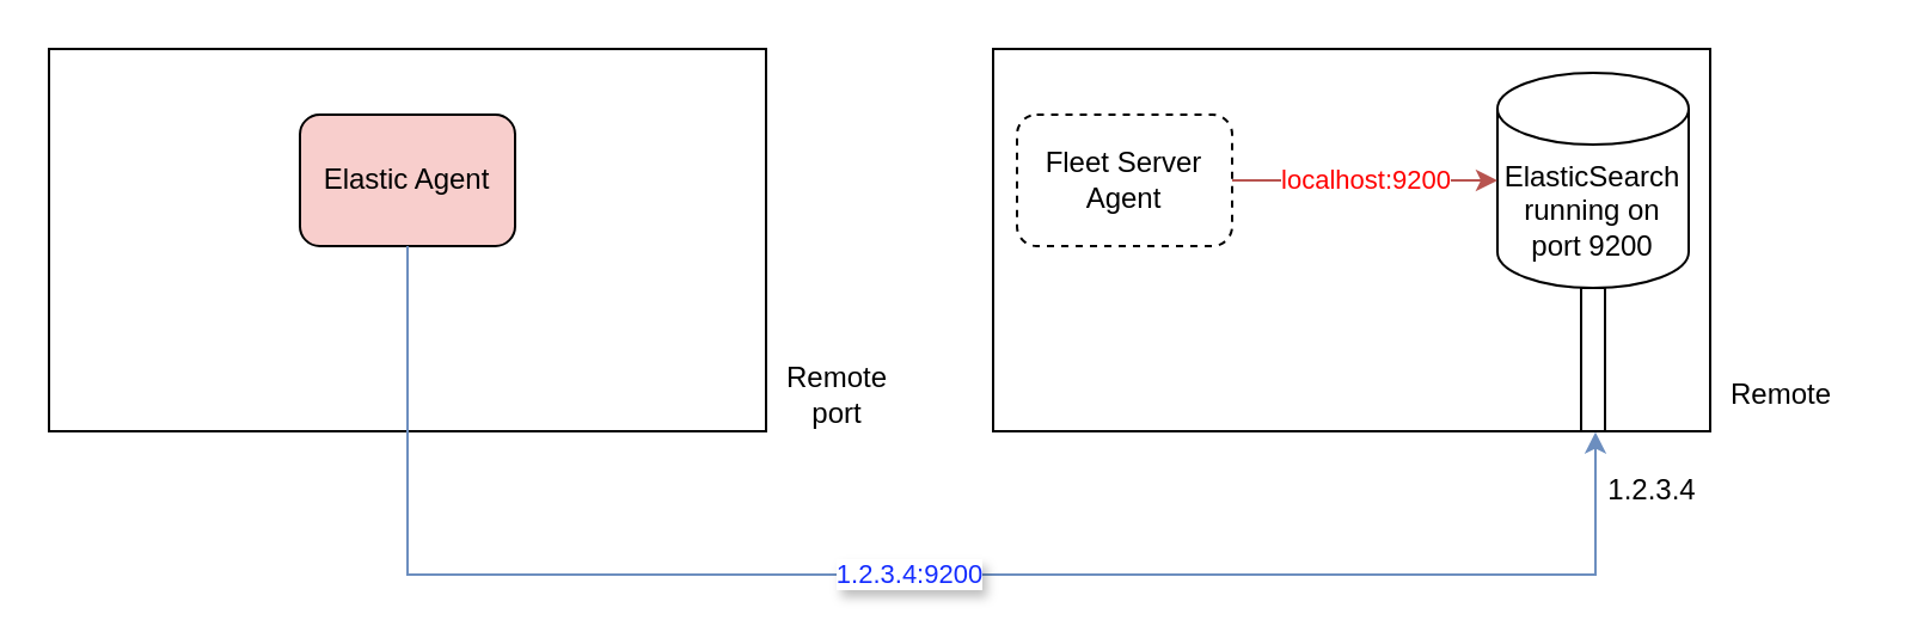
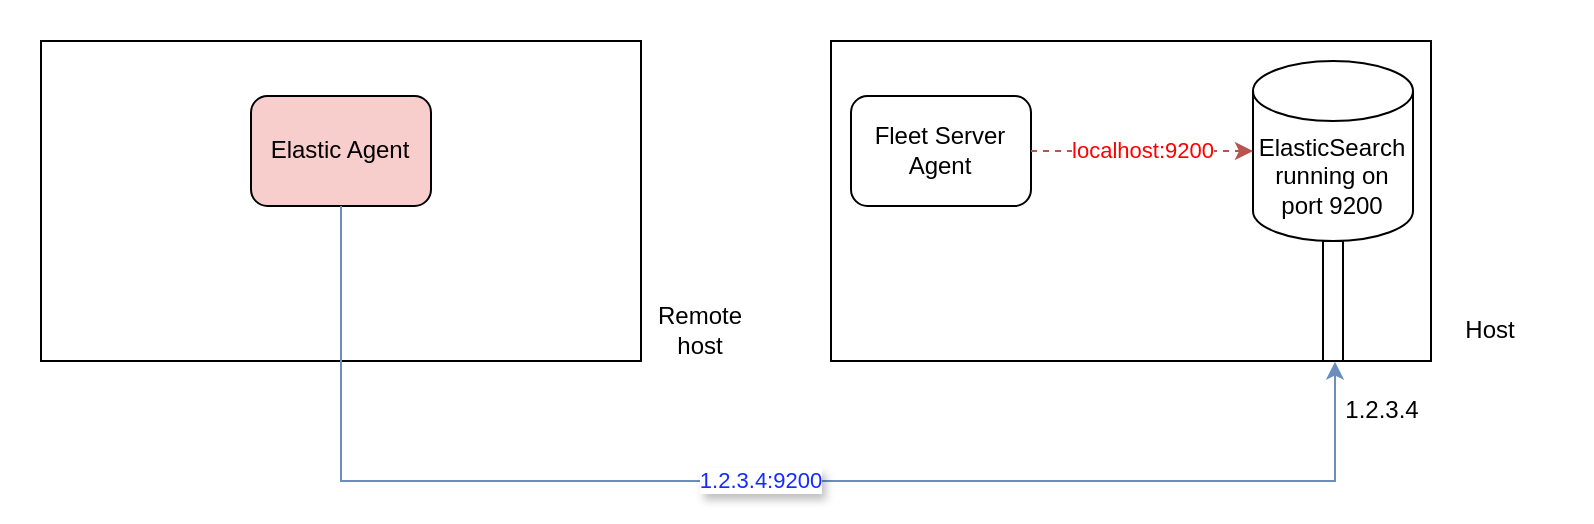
- <mxCell id="4" value="Fleet Server Agent" style="rounded=1;whiteSpace=wrap;html=1;dashed=1;" vertex="1" parent="1"><mxGeometry x="425" y="47.5" width="90" height="55" as="geometry" /></mxCell>
+ <mxCell id="4" value="Fleet Server Agent" style="rounded=1;whiteSpace=wrap;html=1;" vertex="1" parent="1"><mxGeometry x="425" y="47.5" width="90" height="55" as="geometry" /></mxCell>
- <mxCell id="7" value="localhost:9200" style="edgeStyle=orthogonalEdgeStyle;rounded=0;orthogonalLoop=1;jettySize=auto;html=1;entryX=0;entryY=0.5;entryDx=0;entryDy=0;entryPerimeter=0;fillColor=#f8cecc;strokeColor=#b85450;fontColor=#ff0000;" edge="1" parent="1" source="4" target="3"><mxGeometry relative="1" as="geometry" /></mxCell>
+ <mxCell id="7" value="localhost:9200" style="edgeStyle=orthogonalEdgeStyle;rounded=0;orthogonalLoop=1;jettySize=auto;html=1;entryX=0;entryY=0.5;entryDx=0;entryDy=0;entryPerimeter=0;fillColor=#f8cecc;strokeColor=#b85450;fontColor=#ff0000;dashed=1;" edge="1" parent="1" source="4" target="3"><mxGeometry relative="1" as="geometry" /></mxCell>
- <mxCell id="9" value="Remote port" style="text;html=1;align=center;verticalAlign=middle;whiteSpace=wrap;rounded=0;" vertex="1" parent="1"><mxGeometry x="320" y="150" width="60" height="30" as="geometry" /></mxCell>
+ <mxCell id="9" value="Remote host" style="text;html=1;align=center;verticalAlign=middle;whiteSpace=wrap;rounded=0;" vertex="1" parent="1"><mxGeometry x="320" y="150" width="60" height="30" as="geometry" /></mxCell>
- <mxCell id="2" value="Remote" style="text;html=1;align=center;verticalAlign=middle;whiteSpace=wrap;rounded=0;" vertex="1" parent="1"><mxGeometry x="715" y="150" width="60" height="30" as="geometry" /></mxCell>
+ <mxCell id="2" value="Host" style="text;html=1;align=center;verticalAlign=middle;whiteSpace=wrap;rounded=0;" vertex="1" parent="1"><mxGeometry x="715" y="150" width="60" height="30" as="geometry" /></mxCell>
